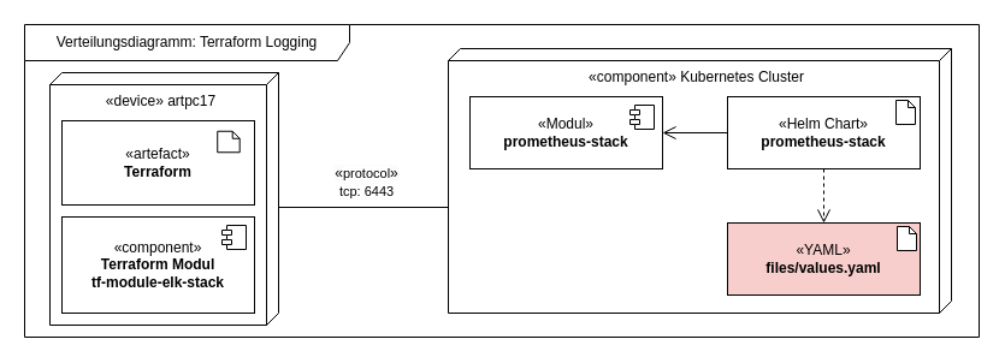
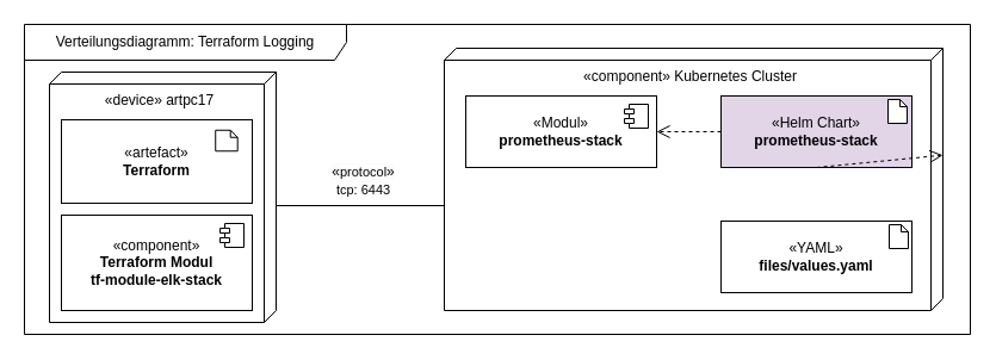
- <mxCell id="15" style="rounded=0;orthogonalLoop=1;jettySize=auto;html=1;dashed=0;endArrow=open;endFill=0;strokeWidth=1;endSize=9;startSize=6;entryX=1;entryY=0.5;entryDx=0;entryDy=0;exitX=0;exitY=0.5;exitDx=0;exitDy=0;" edge="1" parent="1" source="14" target="12"><mxGeometry relative="1" as="geometry"><mxPoint x="550" y="182" as="sourcePoint" /><mxPoint x="560" y="220" as="targetPoint" /></mxGeometry></mxCell>
+ <mxCell id="15" style="rounded=0;orthogonalLoop=1;jettySize=auto;html=1;dashed=1;endArrow=open;endFill=0;strokeWidth=1;endSize=9;startSize=6;entryX=1;entryY=0.5;entryDx=0;entryDy=0;exitX=0;exitY=0.5;exitDx=0;exitDy=0;" edge="1" parent="1" source="14" target="12"><mxGeometry relative="1" as="geometry"><mxPoint x="550" y="182" as="sourcePoint" /><mxPoint x="560" y="220" as="targetPoint" /></mxGeometry></mxCell>
- <mxCell id="14" value="«Helm Chart»&lt;div&gt;&lt;b&gt;prometheus-stack&lt;/b&gt;&lt;/div&gt;" style="html=1;dropTarget=0;whiteSpace=wrap;" vertex="1" parent="1"><mxGeometry x="604" y="80" width="160" height="60" as="geometry" /></mxCell>
+ <mxCell id="14" value="«Helm Chart»&lt;div&gt;&lt;b&gt;prometheus-stack&lt;/b&gt;&lt;/div&gt;" style="html=1;dropTarget=0;whiteSpace=wrap;fillColor=#e1d5e7;" vertex="1" parent="1"><mxGeometry x="604" y="80" width="160" height="60" as="geometry" /></mxCell>
- <mxCell id="20" style="rounded=0;orthogonalLoop=1;jettySize=auto;html=1;exitX=0.5;exitY=1;exitDx=0;exitDy=0;dashed=1;endArrow=open;endFill=0;strokeWidth=1;endSize=9;startSize=6;entryX=0.5;entryY=0;entryDx=0;entryDy=0;" edge="1" parent="1" source="14" target="18"><mxGeometry relative="1" as="geometry"><mxPoint x="444.76" y="250.12" as="sourcePoint" /><mxPoint x="444" y="140" as="targetPoint" /></mxGeometry></mxCell>
+ <mxCell id="20" style="rounded=0;orthogonalLoop=1;jettySize=auto;html=1;exitX=0.5;exitY=1;exitDx=0;exitDy=0;dashed=1;endArrow=open;endFill=0;strokeWidth=1;endSize=9;startSize=6;" edge="1" parent="1" source="14" target="11"><mxGeometry relative="1" as="geometry"><mxPoint x="444.76" y="250.12" as="sourcePoint" /><mxPoint x="444" y="140" as="targetPoint" /></mxGeometry></mxCell>
- <mxCell id="18" value="«YAML»&lt;div&gt;&lt;b&gt;files/values.yaml&lt;/b&gt;&lt;/div&gt;" style="html=1;dropTarget=0;whiteSpace=wrap;fillColor=#f8cecc;" vertex="1" parent="17"><mxGeometry width="160" height="60" as="geometry" /></mxCell>
+ <mxCell id="18" value="«YAML»&lt;div&gt;&lt;b&gt;files/values.yaml&lt;/b&gt;&lt;/div&gt;" style="html=1;dropTarget=0;whiteSpace=wrap;" vertex="1" parent="17"><mxGeometry width="160" height="60" as="geometry" /></mxCell>
